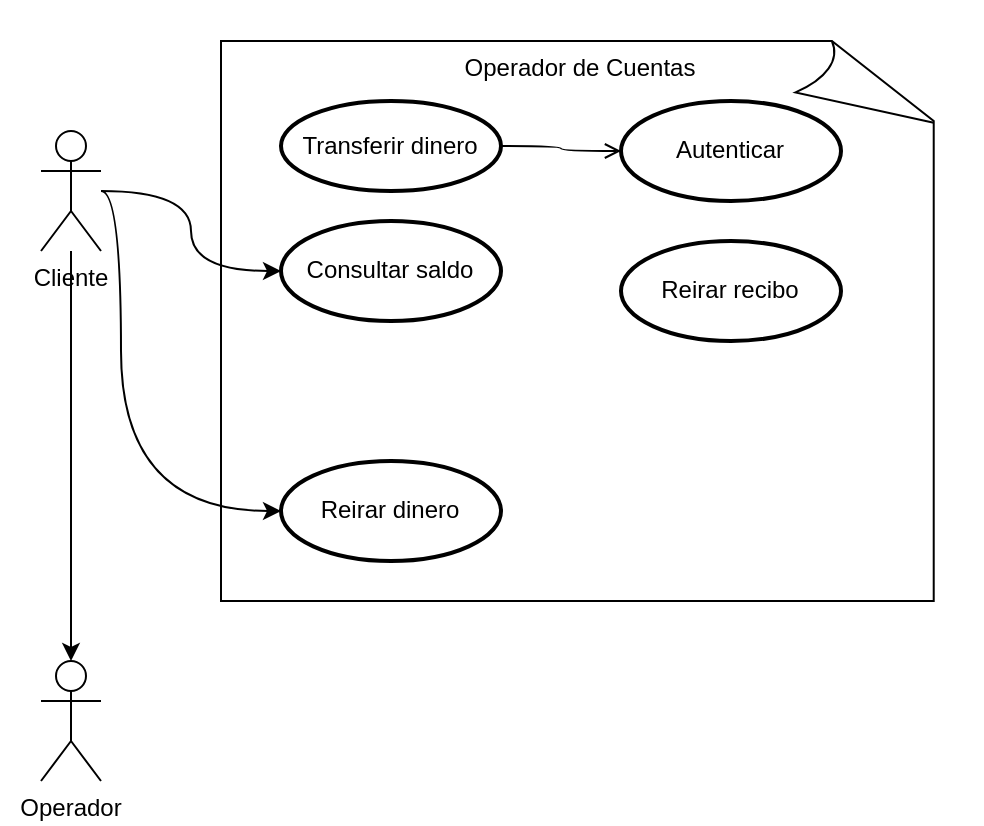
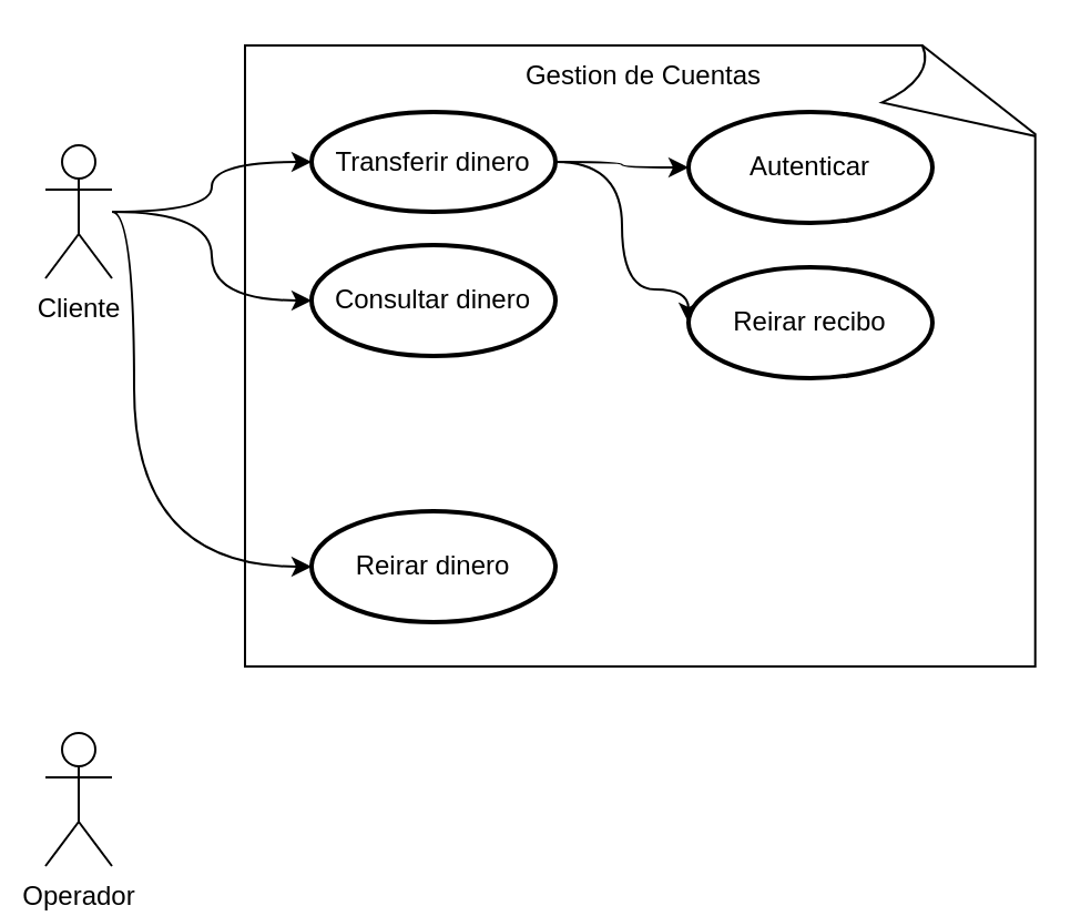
- <mxCell id="2" value="Operador de Cuentas" style="whiteSpace=wrap;html=1;shape=mxgraph.basic.document;verticalAlign=top;" vertex="1" parent="1"><mxGeometry x="110" y="20" width="360" height="280" as="geometry" /></mxCell>
+ <mxCell id="2" value="Gestion de Cuentas" style="whiteSpace=wrap;html=1;shape=mxgraph.basic.document;verticalAlign=top;" vertex="1" parent="1"><mxGeometry x="110" y="20" width="360" height="280" as="geometry" /></mxCell>
- <mxCell id="11" style="edgeStyle=orthogonalEdgeStyle;rounded=0;orthogonalLoop=1;jettySize=auto;html=1;curved=1;endArrow=open;" edge="1" parent="1" source="7" target="13"><mxGeometry relative="1" as="geometry"><mxPoint x="250" y="315" as="sourcePoint" /></mxGeometry></mxCell>
+ <mxCell id="11" style="edgeStyle=orthogonalEdgeStyle;rounded=0;orthogonalLoop=1;jettySize=auto;html=1;curved=1;" edge="1" parent="1" source="7" target="13"><mxGeometry relative="1" as="geometry"><mxPoint x="250" y="315" as="sourcePoint" /></mxGeometry></mxCell>
+ <mxCell id="12" value="" style="edgeStyle=orthogonalEdgeStyle;rounded=0;orthogonalLoop=1;jettySize=auto;html=1;curved=1;entryX=0;entryY=0.5;entryDx=0;entryDy=0;entryPerimeter=0;" edge="1" parent="1" source="7" target="14"><mxGeometry relative="1" as="geometry"><mxPoint x="250" y="315" as="sourcePoint" /><Array as="points"><mxPoint x="280" y="73" /><mxPoint x="280" y="130" /><mxPoint x="310" y="130" /></Array></mxGeometry></mxCell>
- <mxCell id="8" value="Consultar saldo" style="strokeWidth=2;html=1;shape=mxgraph.flowchart.start_1;whiteSpace=wrap;" vertex="1" parent="1"><mxGeometry x="140" y="110" width="110" height="50" as="geometry" /></mxCell>
+ <mxCell id="8" value="Consultar dinero" style="strokeWidth=2;html=1;shape=mxgraph.flowchart.start_1;whiteSpace=wrap;" vertex="1" parent="1"><mxGeometry x="140" y="110" width="110" height="50" as="geometry" /></mxCell>
- <mxCell id="3" value="" style="edgeStyle=orthogonalEdgeStyle;rounded=0;orthogonalLoop=1;jettySize=auto;html=1;curved=1;" edge="1" parent="1" source="5" target="6"><mxGeometry relative="1" as="geometry" /></mxCell>
+ <mxCell id="3" value="" style="edgeStyle=orthogonalEdgeStyle;rounded=0;orthogonalLoop=1;jettySize=auto;html=1;curved=1;" edge="1" parent="1" source="5" target="7"><mxGeometry relative="1" as="geometry" /></mxCell>
